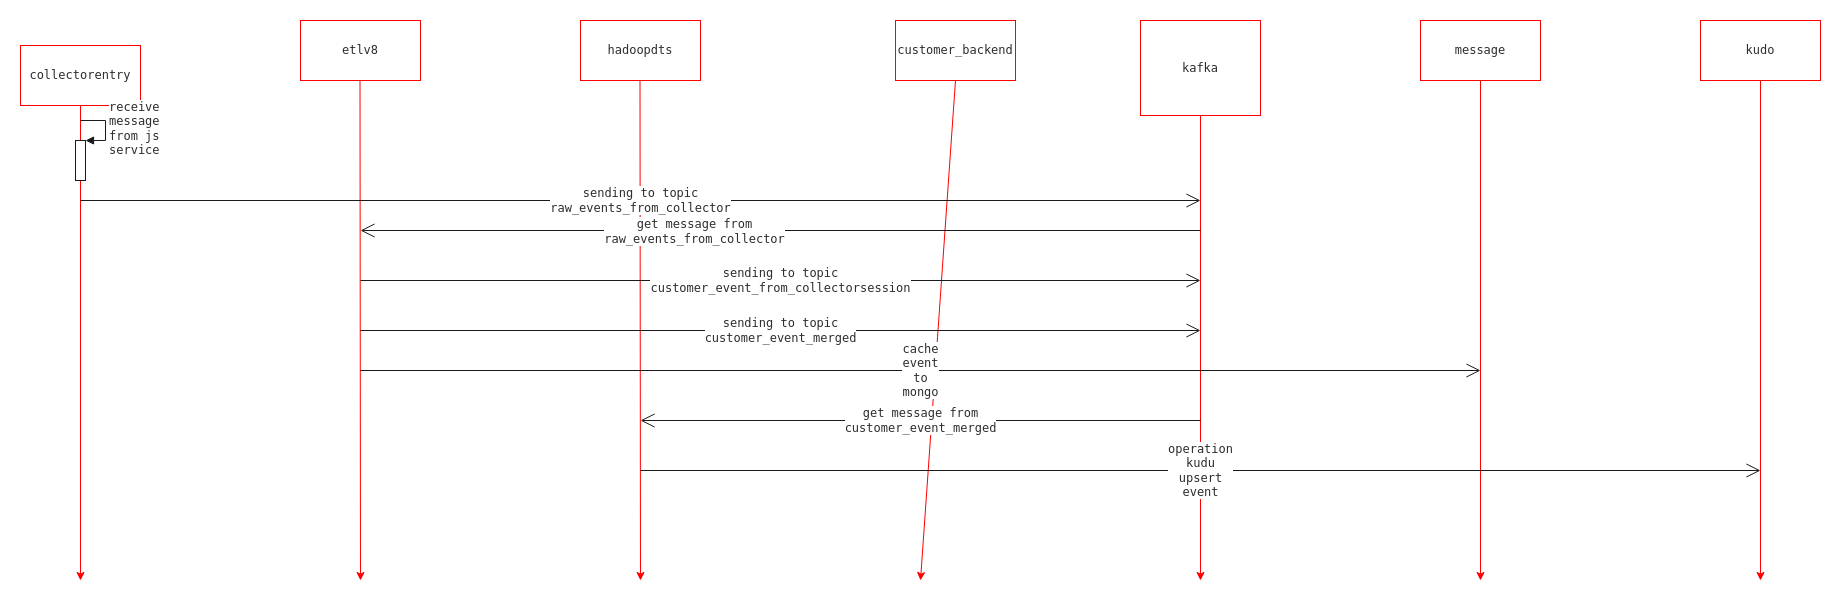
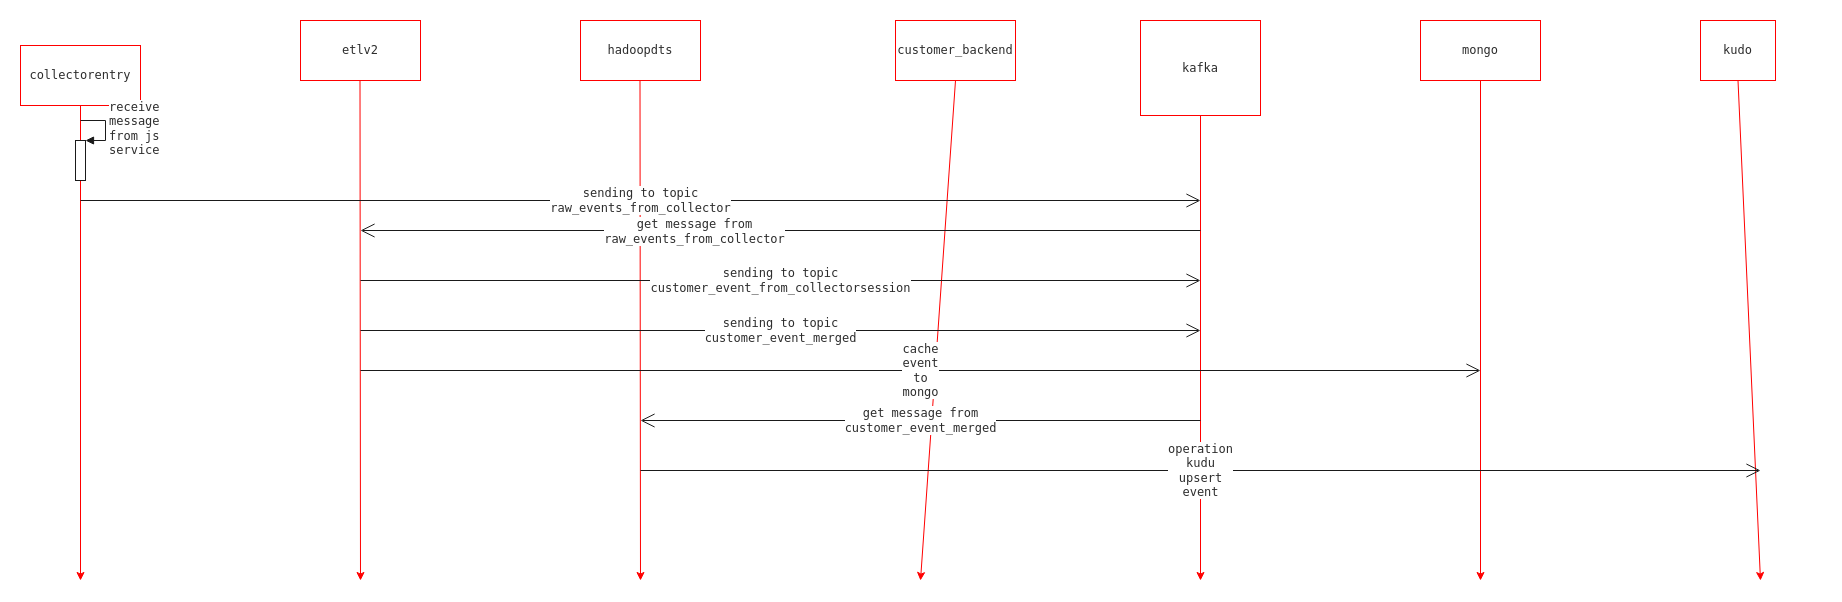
- <mxCell id="3" value="&lt;span style=&quot;color: rgb(45 , 45 , 45) ; font-family: &amp;#34;lucida console&amp;#34; , &amp;#34;monaco&amp;#34; , monospace ; white-space: pre-wrap ; background-color: rgb(255 , 255 , 255)&quot;&gt;etlv8&lt;/span&gt;" style="rounded=0;whiteSpace=wrap;html=1;strokeColor=#FF0000;" parent="1" vertex="1"><mxGeometry x="300" y="20" width="120" height="60" as="geometry" /></mxCell>
+ <mxCell id="3" value="&lt;span style=&quot;color: rgb(45 , 45 , 45) ; font-family: &amp;#34;lucida console&amp;#34; , &amp;#34;monaco&amp;#34; , monospace ; white-space: pre-wrap ; background-color: rgb(255 , 255 , 255)&quot;&gt;etlv2&lt;/span&gt;" style="rounded=0;whiteSpace=wrap;html=1;strokeColor=#FF0000;" parent="1" vertex="1"><mxGeometry x="300" y="20" width="120" height="60" as="geometry" /></mxCell>
- <mxCell id="12" value="&lt;span style=&quot;color: rgb(45 , 45 , 45) ; font-family: &amp;#34;lucida console&amp;#34; , &amp;#34;monaco&amp;#34; , monospace ; white-space: pre-wrap ; background-color: rgb(255 , 255 , 255)&quot;&gt;message&lt;/span&gt;" style="rounded=0;whiteSpace=wrap;html=1;strokeColor=#FF0000;" parent="1" vertex="1"><mxGeometry x="1420" y="20" width="120" height="60" as="geometry" /></mxCell>
+ <mxCell id="12" value="&lt;span style=&quot;color: rgb(45 , 45 , 45) ; font-family: &amp;#34;lucida console&amp;#34; , &amp;#34;monaco&amp;#34; , monospace ; white-space: pre-wrap ; background-color: rgb(255 , 255 , 255)&quot;&gt;mongo&lt;/span&gt;" style="rounded=0;whiteSpace=wrap;html=1;strokeColor=#FF0000;" parent="1" vertex="1"><mxGeometry x="1420" y="20" width="120" height="60" as="geometry" /></mxCell>
- <mxCell id="14" value="&lt;span style=&quot;color: rgb(45 , 45 , 45) ; font-family: &amp;#34;lucida console&amp;#34; , &amp;#34;monaco&amp;#34; , monospace ; white-space: pre-wrap ; background-color: rgb(255 , 255 , 255)&quot;&gt;kudo&lt;/span&gt;" style="rounded=0;whiteSpace=wrap;html=1;strokeColor=#FF0000;" parent="1" vertex="1"><mxGeometry x="1700" y="20" width="120" height="60" as="geometry" /></mxCell>
+ <mxCell id="14" value="&lt;span style=&quot;color: rgb(45 , 45 , 45) ; font-family: &amp;#34;lucida console&amp;#34; , &amp;#34;monaco&amp;#34; , monospace ; white-space: pre-wrap ; background-color: rgb(255 , 255 , 255)&quot;&gt;kudo&lt;/span&gt;" style="rounded=0;whiteSpace=wrap;html=1;strokeColor=#FF0000;" parent="1" vertex="1"><mxGeometry x="1700" y="20" width="75" height="60" as="geometry" /></mxCell>
